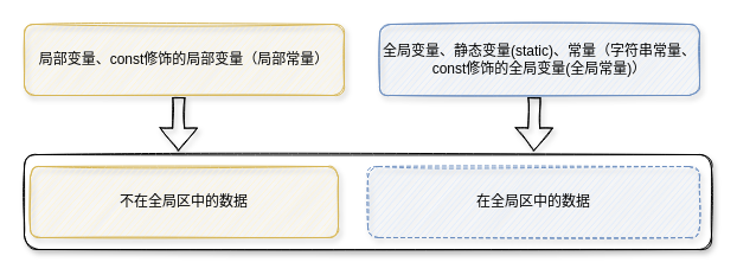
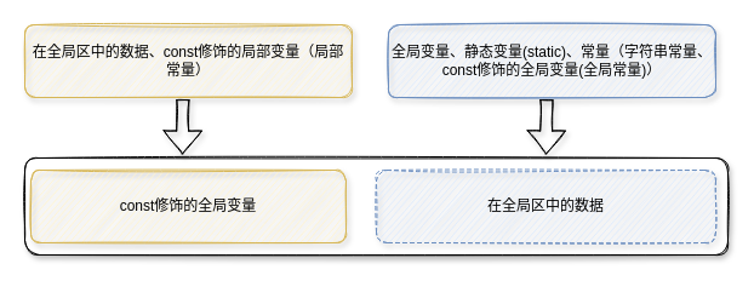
- <mxCell id="4" value="局部变量、const修饰的局部变量（局部常量）" style="rounded=1;whiteSpace=wrap;html=1;fillColor=#fff2cc;strokeColor=#d6b656;sketch=1;shadow=1;" parent="1" vertex="1"><mxGeometry x="20" y="20" width="270" height="60" as="geometry" /></mxCell>
+ <mxCell id="4" value="在全局区中的数据、const修饰的局部变量（局部常量）" style="rounded=1;whiteSpace=wrap;html=1;fillColor=#fff2cc;strokeColor=#d6b656;sketch=1;shadow=1;" parent="1" vertex="1"><mxGeometry x="20" y="20" width="270" height="60" as="geometry" /></mxCell>
- <mxCell id="3" value="不在全局区中的数据" style="rounded=1;whiteSpace=wrap;html=1;fillColor=#fff2cc;strokeColor=#d6b656;sketch=1;shadow=1;" parent="1" vertex="1"><mxGeometry x="25" y="140" width="260" height="60" as="geometry" /></mxCell>
+ <mxCell id="3" value="const修饰的全局变量" style="rounded=1;whiteSpace=wrap;html=1;fillColor=#fff2cc;strokeColor=#d6b656;sketch=1;shadow=1;" parent="1" vertex="1"><mxGeometry x="25" y="140" width="260" height="60" as="geometry" /></mxCell>
